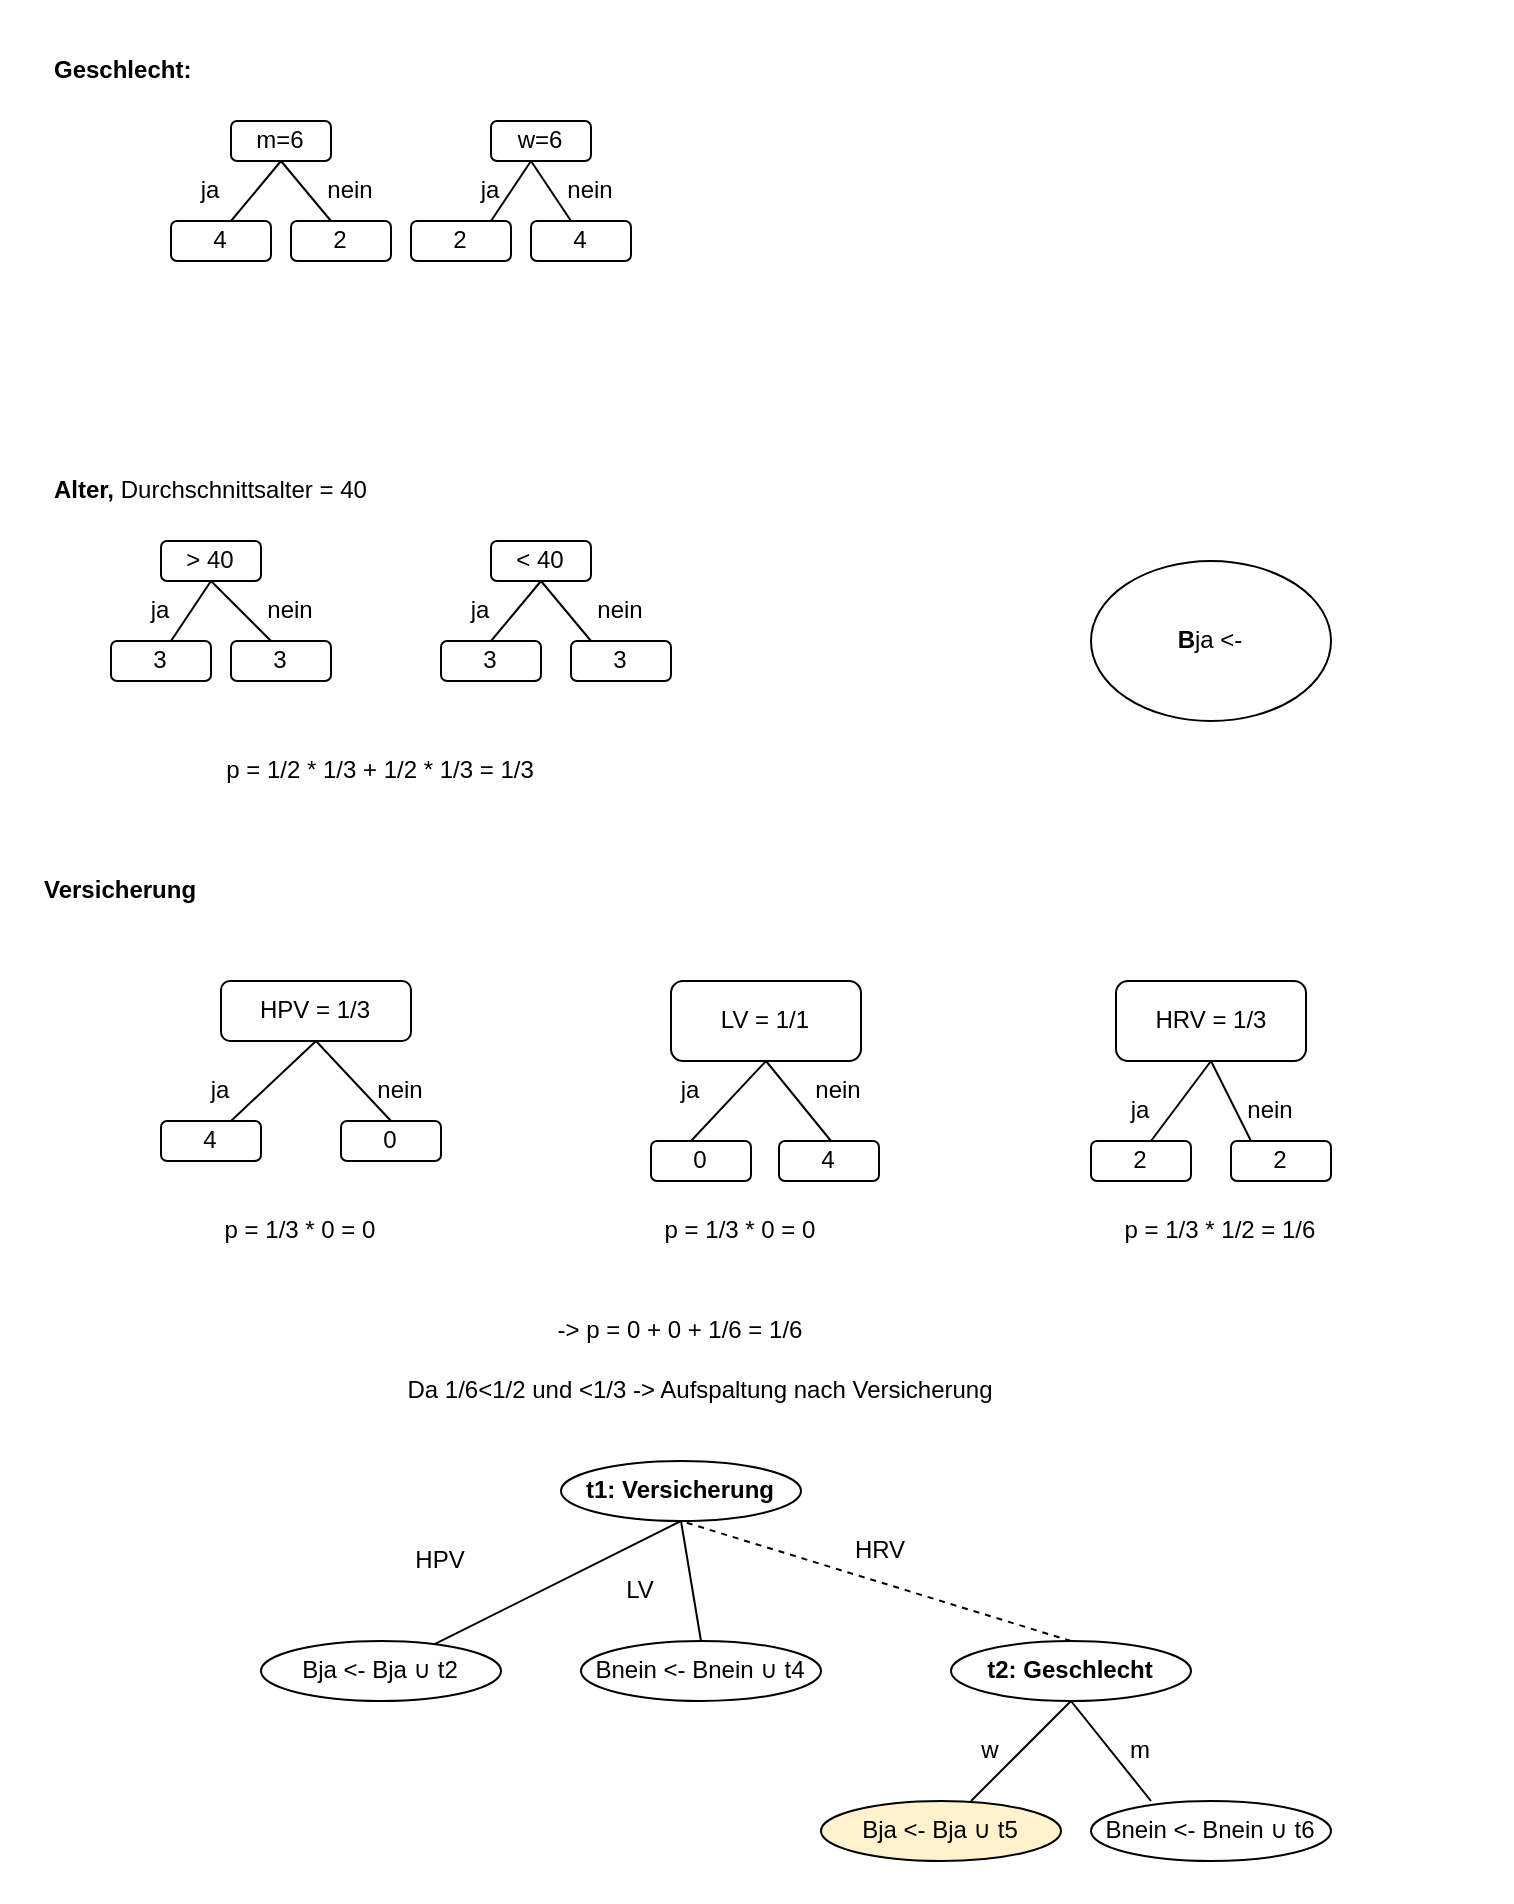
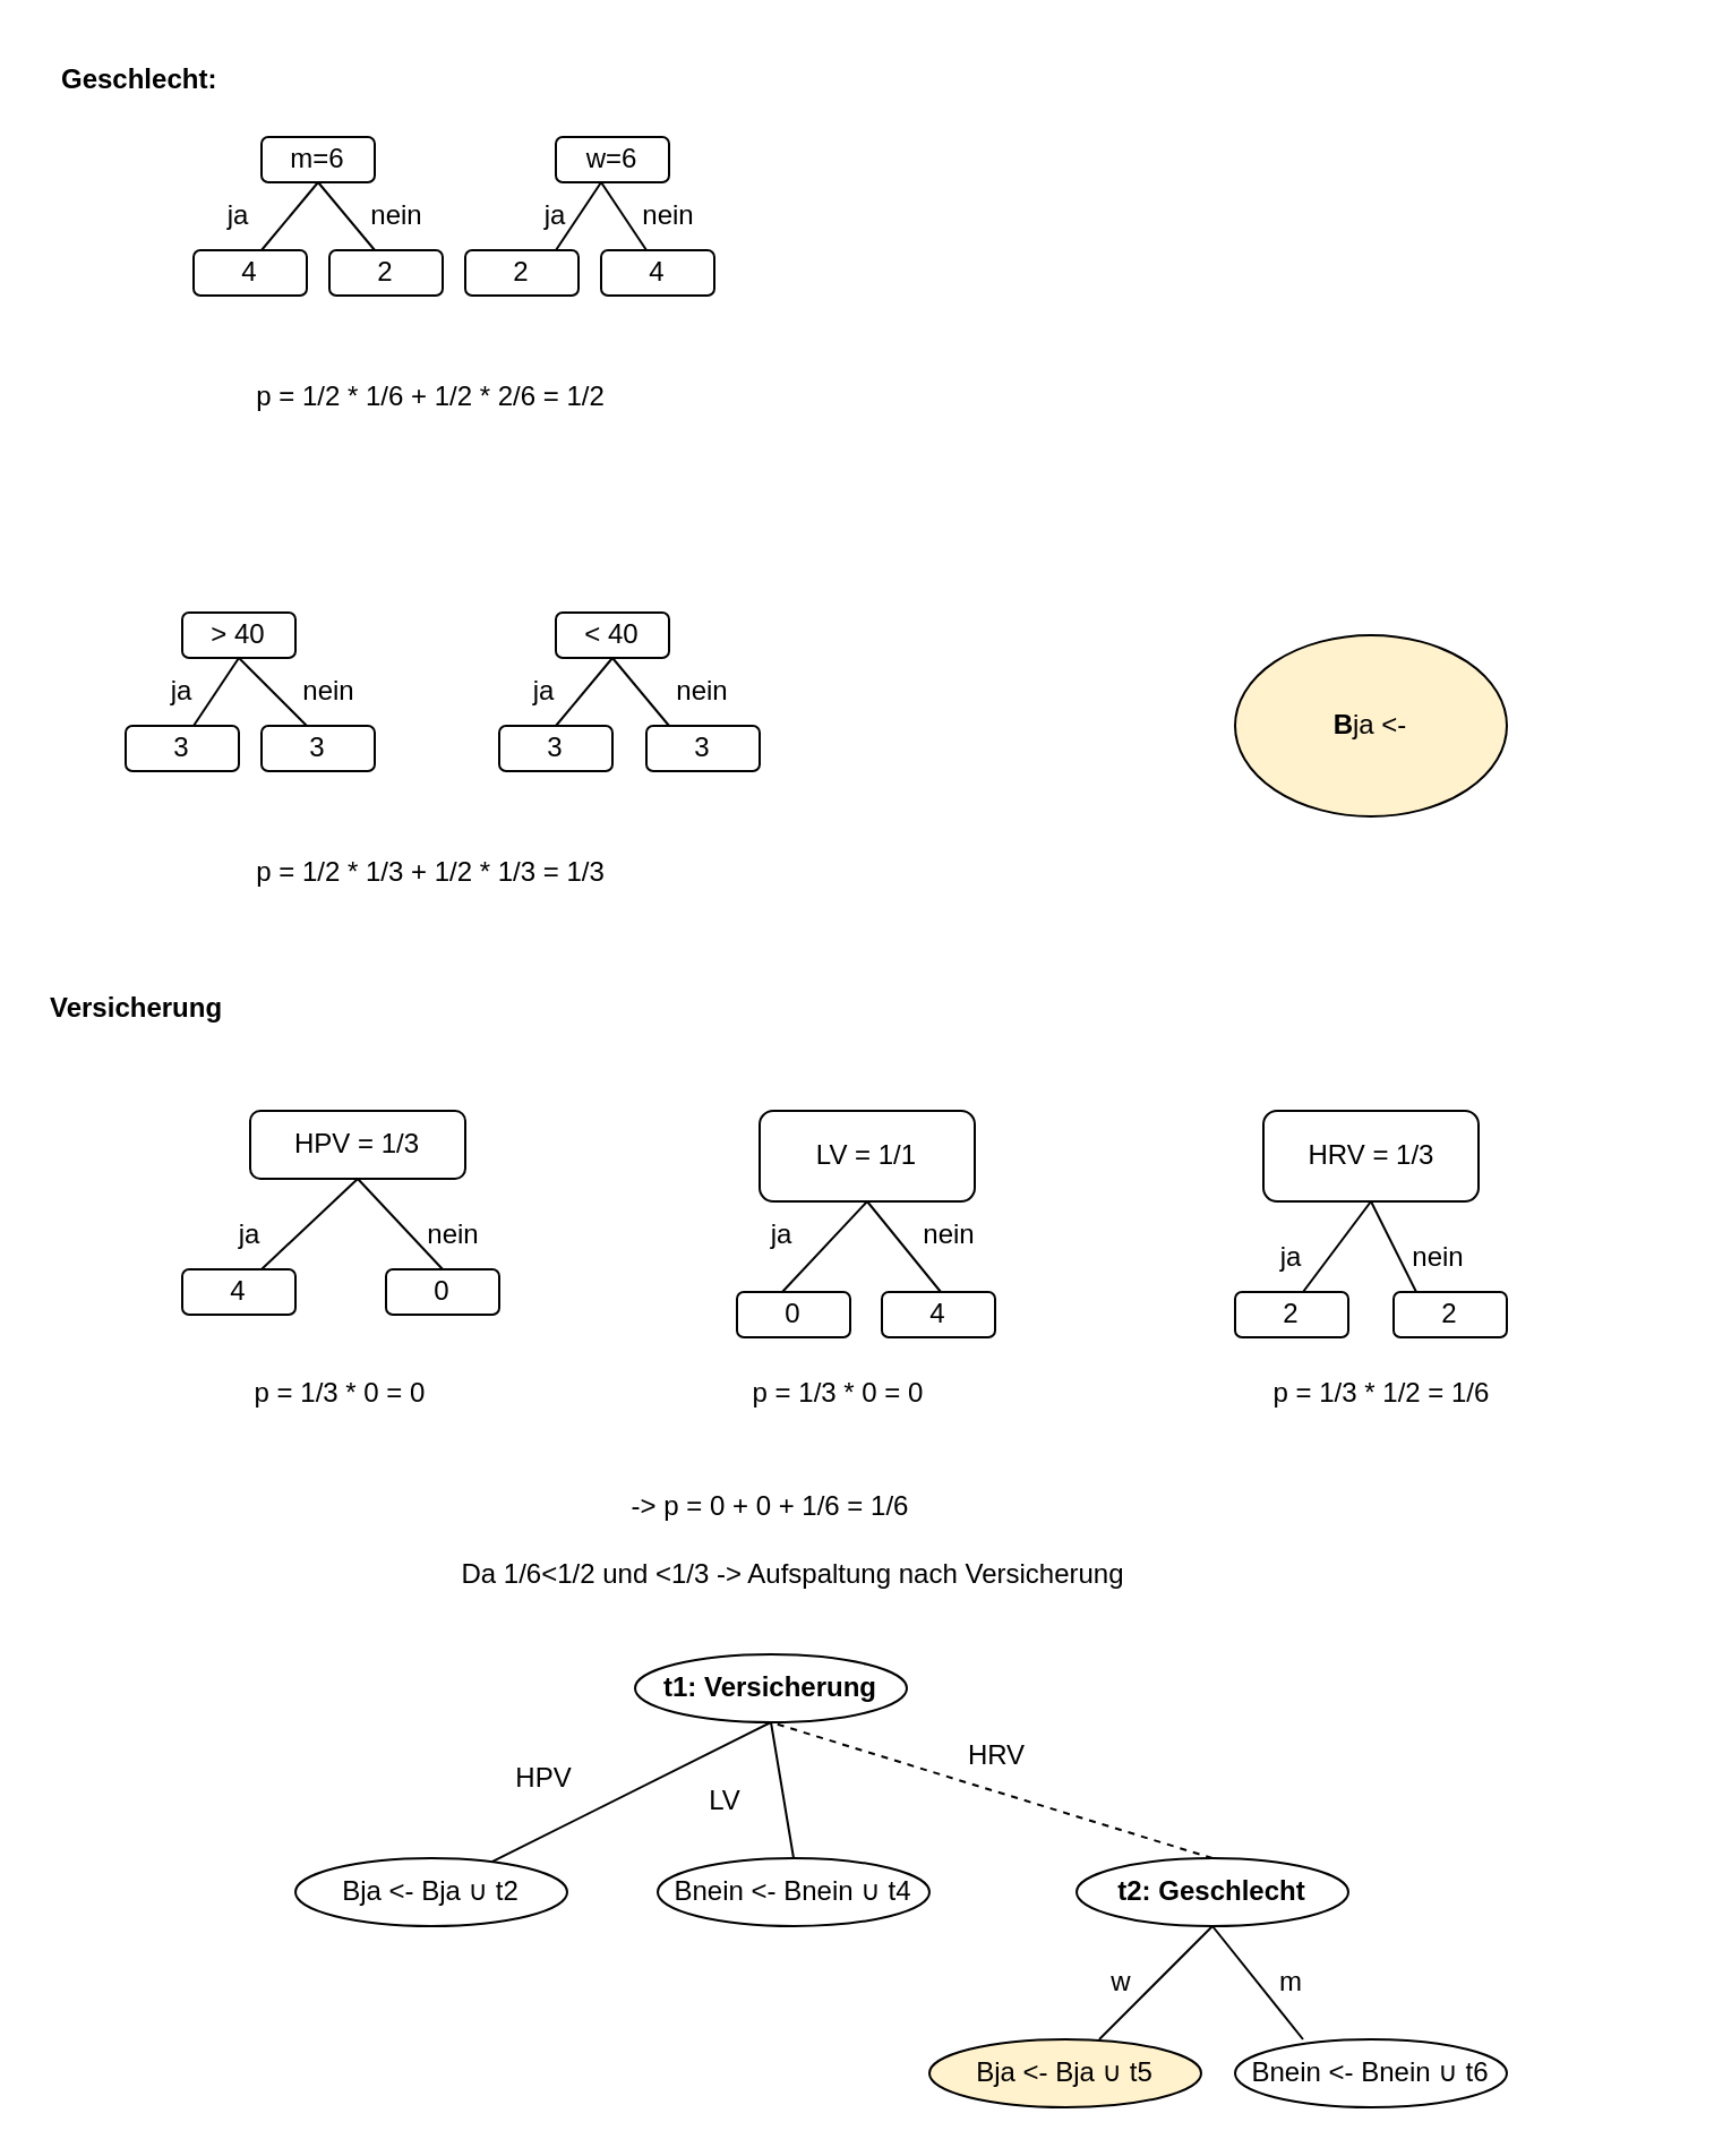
+ <mxCell id="18" value="p = 1/2 * 1/6 + 1/2 * 2/6 = 1/2" style="text;html=1;strokeColor=none;fillColor=none;align=center;verticalAlign=middle;whiteSpace=wrap;rounded=0;" vertex="1" parent="1"><mxGeometry x="65" y="160" width="250" height="30" as="geometry" /></mxCell>
- <mxCell id="19" value="&lt;div align=&quot;left&quot;&gt;&lt;b&gt;Alter, &lt;/b&gt;Durchschnittsalter = 40&lt;/div&gt;" style="text;html=1;strokeColor=none;fillColor=none;align=left;verticalAlign=middle;whiteSpace=wrap;rounded=0;" vertex="1" parent="1"><mxGeometry x="25" y="230" width="300" height="30" as="geometry" /></mxCell>
- <mxCell id="9" value="&lt;b&gt;B&lt;/b&gt;ja &amp;lt;-" style="ellipse;whiteSpace=wrap;html=1;" vertex="1" parent="1"><mxGeometry x="545" y="280" width="120" height="80" as="geometry" /></mxCell>
+ <mxCell id="9" value="&lt;b&gt;B&lt;/b&gt;ja &amp;lt;-" style="ellipse;whiteSpace=wrap;html=1;fillColor=#fff2cc;" vertex="1" parent="1"><mxGeometry x="545" y="280" width="120" height="80" as="geometry" /></mxCell>
- <mxCell id="68" value="HPV" style="text;html=1;strokeColor=none;fillColor=none;align=center;verticalAlign=middle;whiteSpace=wrap;rounded=0;" vertex="1" parent="1"><mxGeometry x="190" y="765" width="60" height="30" as="geometry" /></mxCell>
+ <mxCell id="68" value="HPV" style="text;html=1;strokeColor=none;fillColor=none;align=center;verticalAlign=middle;whiteSpace=wrap;rounded=0;" vertex="1" parent="1"><mxGeometry x="210" y="770" width="60" height="30" as="geometry" /></mxCell>
